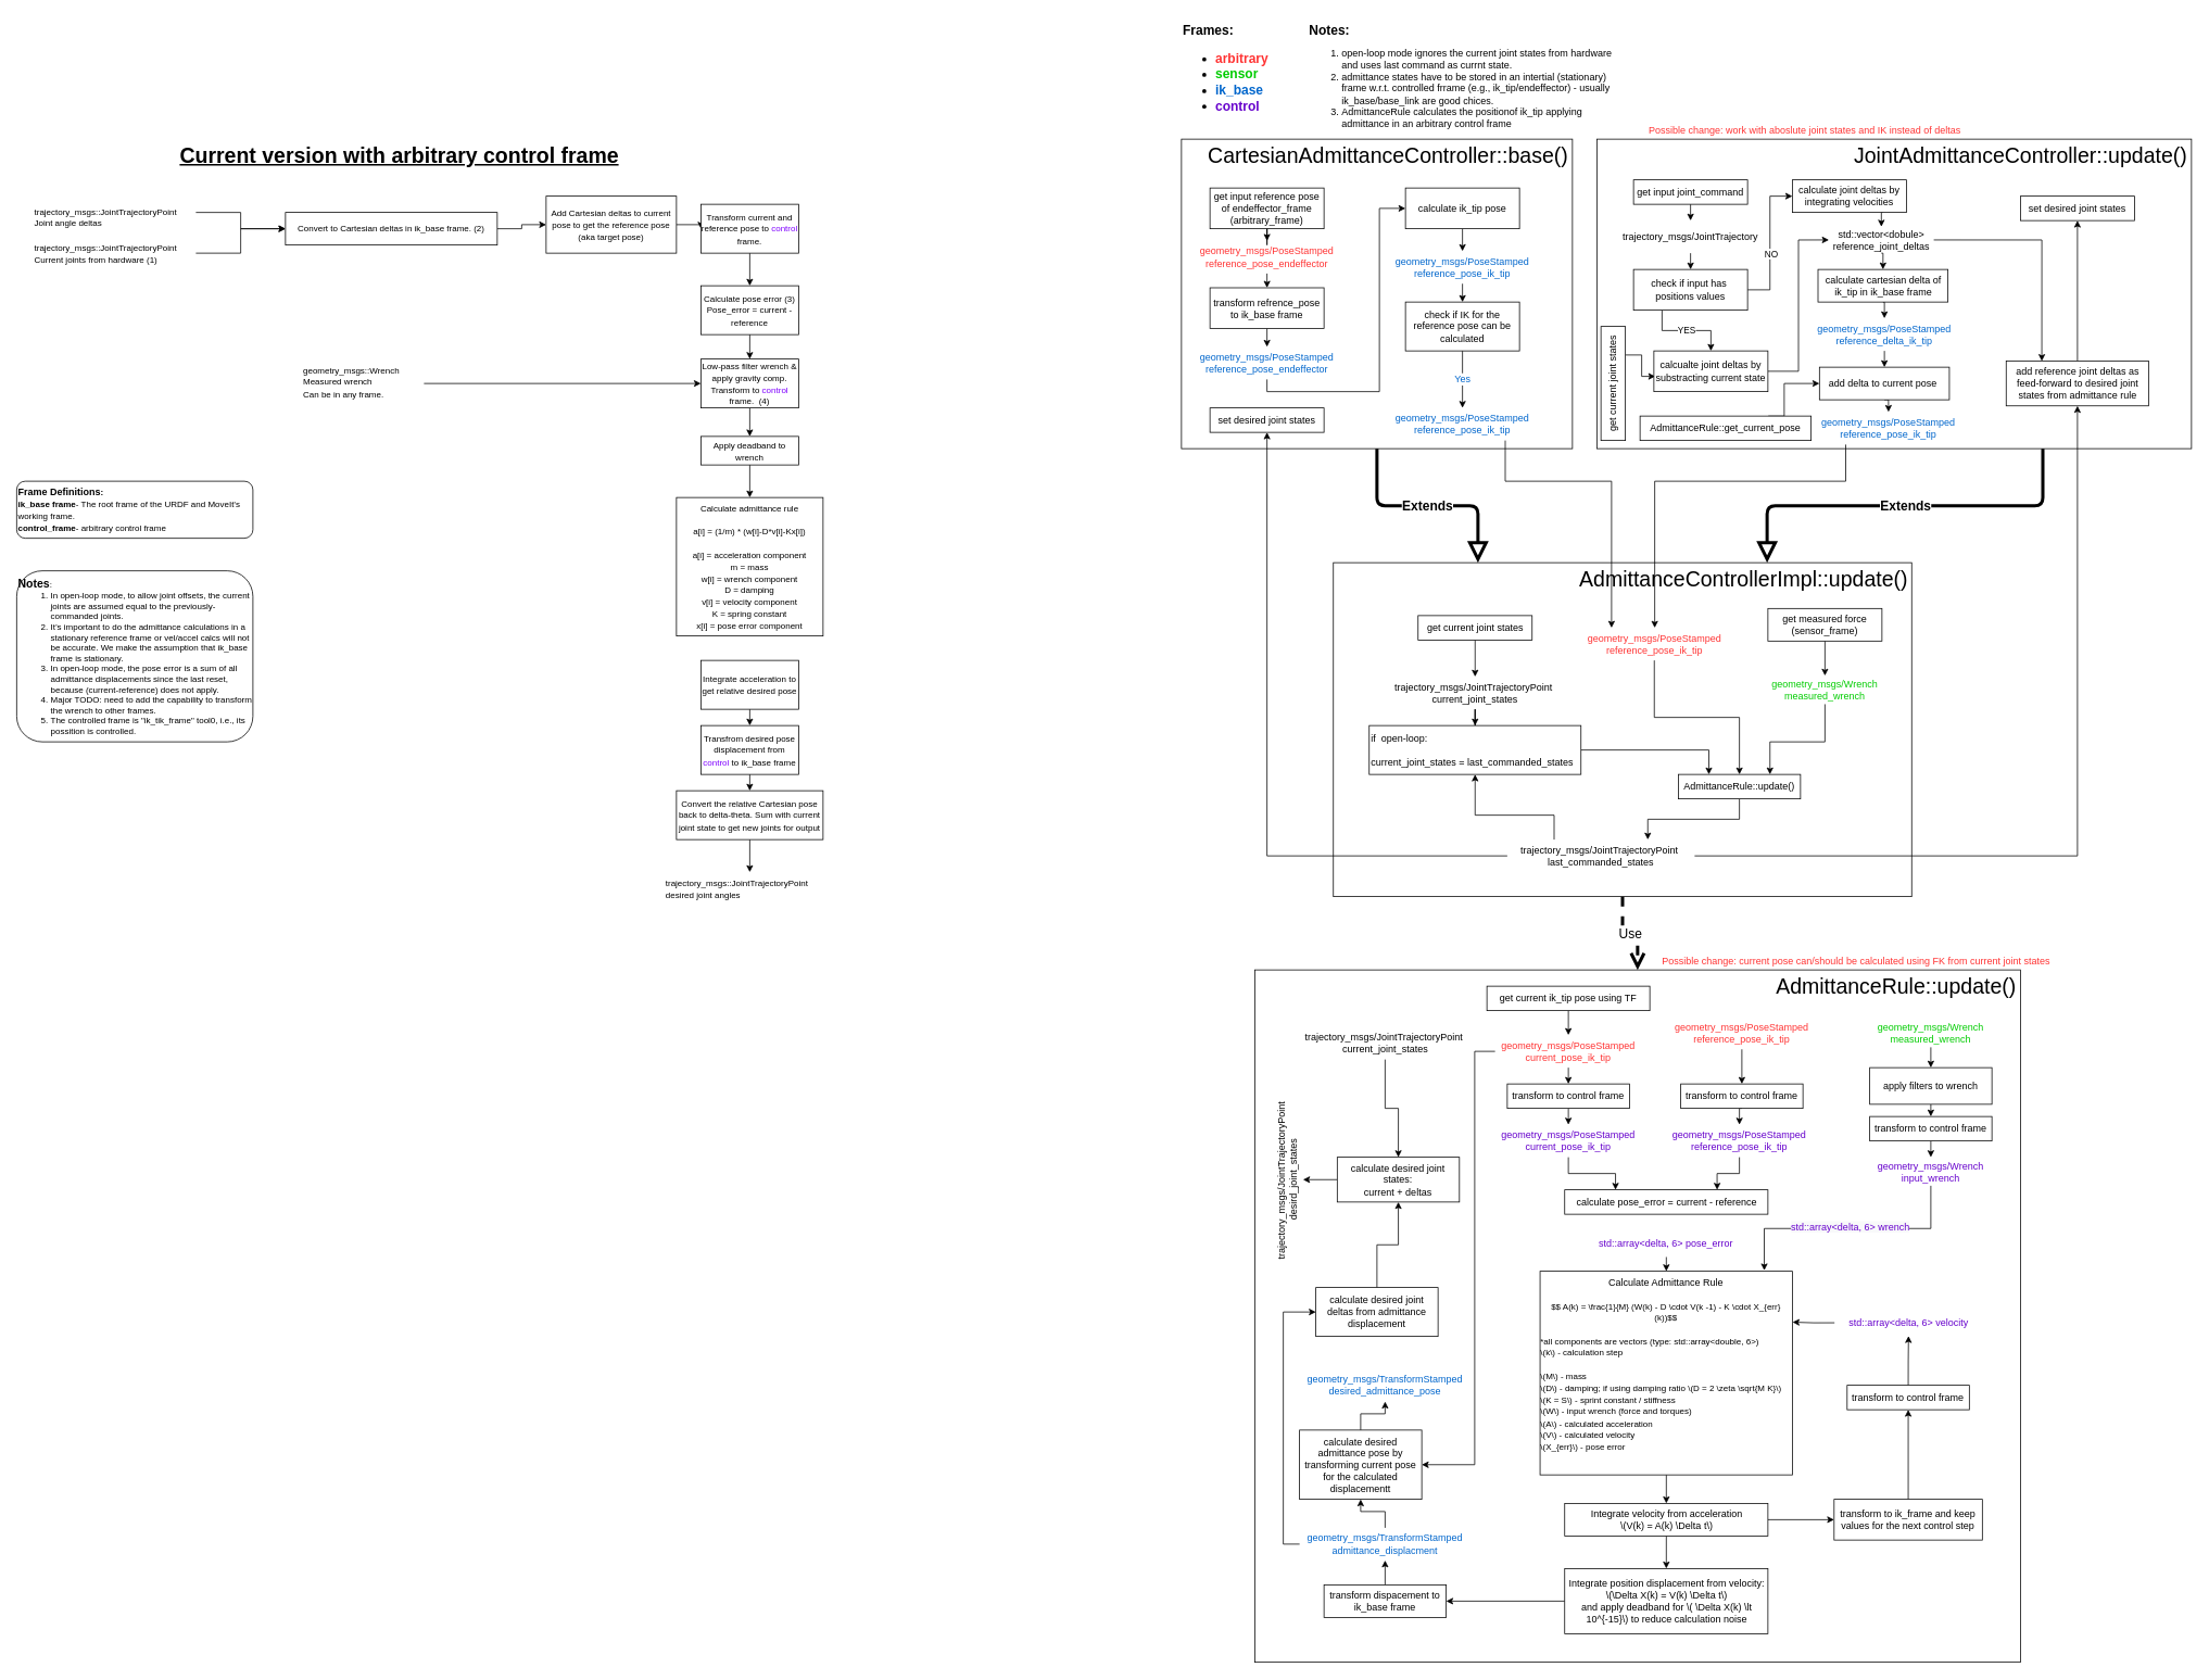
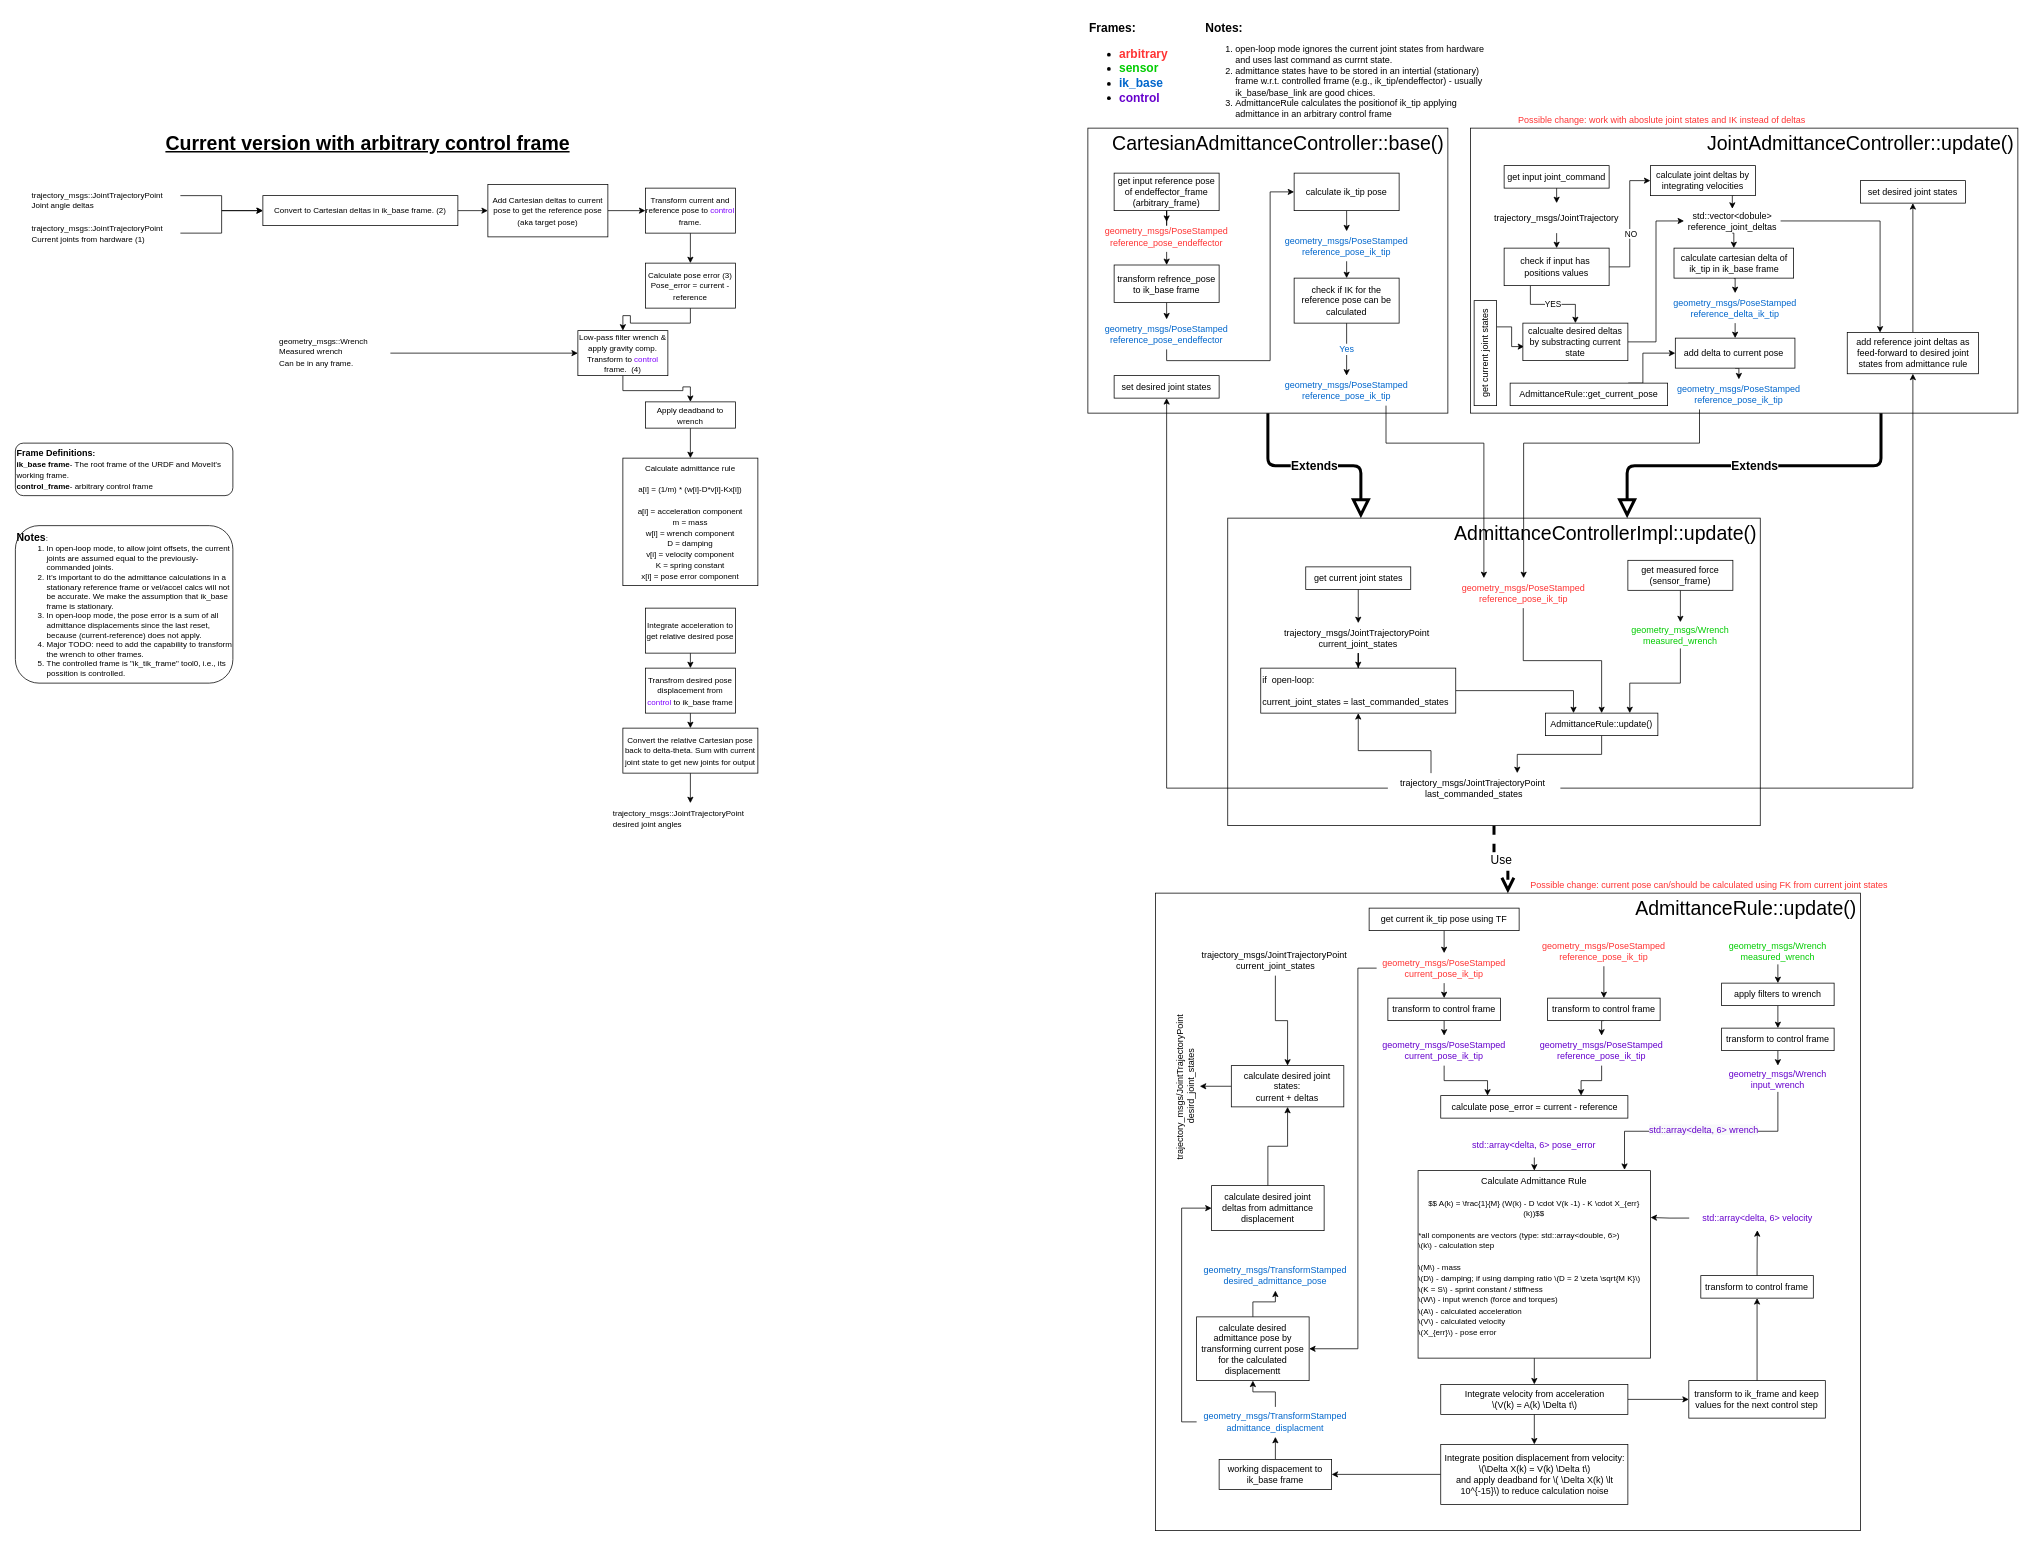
- <mxCell id="5" value="&lt;p dir=&quot;ltr&quot; style=&quot;line-height: 1.2 ; margin-top: 0pt ; margin-bottom: 0pt&quot; id=&quot;docs-internal-guid-888f46c4-7fff-aa3b-72ca-898f05f35177&quot;&gt;&lt;span style=&quot;font-size: 8pt ; font-family: &amp;#34;arial&amp;#34; ; background-color: transparent ; vertical-align: baseline&quot;&gt;Add Cartesian deltas to current pose to get the reference pose (aka target pose)&lt;/span&gt;&lt;/p&gt;" style="rounded=0;whiteSpace=wrap;html=1;" parent="1" vertex="1"><mxGeometry x="670" y="240" width="160" height="70" as="geometry" /></mxCell>
+ <mxCell id="5" value="&lt;p dir=&quot;ltr&quot; style=&quot;line-height: 1.2 ; margin-top: 0pt ; margin-bottom: 0pt&quot; id=&quot;docs-internal-guid-888f46c4-7fff-aa3b-72ca-898f05f35177&quot;&gt;&lt;span style=&quot;font-size: 8pt ; font-family: &amp;#34;arial&amp;#34; ; background-color: transparent ; vertical-align: baseline&quot;&gt;Add Cartesian deltas to current pose to get the reference pose (aka target pose)&lt;/span&gt;&lt;/p&gt;" style="rounded=0;whiteSpace=wrap;html=1;" parent="1" vertex="1"><mxGeometry x="650" y="245" width="160" height="70" as="geometry" /></mxCell>
- <mxCell id="85" value="calcualte joint deltas by substracting current state" style="rounded=0;whiteSpace=wrap;html=1;fontSize=12;align=center;" parent="1" vertex="1"><mxGeometry x="2030" y="430" width="140" height="50" as="geometry" /></mxCell>
+ <mxCell id="85" value="calcualte desired deltas by substracting current state" style="rounded=0;whiteSpace=wrap;html=1;fontSize=12;align=center;" parent="1" vertex="1"><mxGeometry x="2030" y="430" width="140" height="50" as="geometry" /></mxCell>
- <mxCell id="11" value="&lt;p dir=&quot;ltr&quot; style=&quot;line-height: 1.2 ; margin-top: 0pt ; margin-bottom: 0pt&quot; id=&quot;docs-internal-guid-383f9a6a-7fff-871d-f67a-6a93fb21a970&quot;&gt;&lt;span style=&quot;font-size: 8pt ; font-family: &amp;#34;arial&amp;#34; ; color: rgb(0 , 0 , 0) ; background-color: transparent ; font-weight: 400 ; font-style: normal ; font-variant: normal ; text-decoration: none ; vertical-align: baseline&quot;&gt;Low-pass filter wrench &amp;amp; apply gravity comp. Transform to &lt;/span&gt;&lt;span style=&quot;font-size: 8pt ; font-family: &amp;#34;arial&amp;#34; ; background-color: transparent ; font-weight: 400 ; font-style: normal ; font-variant: normal ; text-decoration: none ; vertical-align: baseline&quot;&gt;&lt;font color=&quot;#7f00ff&quot;&gt;control&lt;/font&gt;&lt;/span&gt;&lt;span style=&quot;font-size: 8pt ; font-family: &amp;#34;arial&amp;#34; ; color: rgb(0 , 0 , 0) ; background-color: transparent ; font-weight: 400 ; font-style: normal ; font-variant: normal ; text-decoration: none ; vertical-align: baseline&quot;&gt; frame.&amp;nbsp; (4)&lt;/span&gt;&lt;/p&gt;" style="rounded=0;whiteSpace=wrap;html=1;" parent="1" vertex="1"><mxGeometry x="860" y="440" width="120" height="60" as="geometry" /></mxCell>
+ <mxCell id="11" value="&lt;p dir=&quot;ltr&quot; style=&quot;line-height: 1.2 ; margin-top: 0pt ; margin-bottom: 0pt&quot; id=&quot;docs-internal-guid-383f9a6a-7fff-871d-f67a-6a93fb21a970&quot;&gt;&lt;span style=&quot;font-size: 8pt ; font-family: &amp;#34;arial&amp;#34; ; color: rgb(0 , 0 , 0) ; background-color: transparent ; font-weight: 400 ; font-style: normal ; font-variant: normal ; text-decoration: none ; vertical-align: baseline&quot;&gt;Low-pass filter wrench &amp;amp; apply gravity comp. Transform to &lt;/span&gt;&lt;span style=&quot;font-size: 8pt ; font-family: &amp;#34;arial&amp;#34; ; background-color: transparent ; font-weight: 400 ; font-style: normal ; font-variant: normal ; text-decoration: none ; vertical-align: baseline&quot;&gt;&lt;font color=&quot;#7f00ff&quot;&gt;control&lt;/font&gt;&lt;/span&gt;&lt;span style=&quot;font-size: 8pt ; font-family: &amp;#34;arial&amp;#34; ; color: rgb(0 , 0 , 0) ; background-color: transparent ; font-weight: 400 ; font-style: normal ; font-variant: normal ; text-decoration: none ; vertical-align: baseline&quot;&gt; frame.&amp;nbsp; (4)&lt;/span&gt;&lt;/p&gt;" style="rounded=0;whiteSpace=wrap;html=1;" parent="1" vertex="1"><mxGeometry x="770" y="440" width="120" height="60" as="geometry" /></mxCell>
- <mxCell id="121" value="apply filters to wrench" style="rounded=0;whiteSpace=wrap;html=1;fontSize=12;fontColor=#000000;align=center;" parent="1" vertex="1"><mxGeometry x="2295" y="1310" width="150" height="45" as="geometry" /></mxCell>
+ <mxCell id="121" value="apply filters to wrench" style="rounded=0;whiteSpace=wrap;html=1;fontSize=12;fontColor=#000000;align=center;" parent="1" vertex="1"><mxGeometry x="2295" y="1310" width="150" height="30" as="geometry" /></mxCell>
- <mxCell id="146" value="transform dispacement to ik_base frame" style="rounded=0;whiteSpace=wrap;html=1;fontSize=12;fontColor=#000000;align=center;" parent="1" vertex="1"><mxGeometry x="1625" y="1945" width="150" height="40" as="geometry" /></mxCell>
+ <mxCell id="146" value="working dispacement to ik_base frame" style="rounded=0;whiteSpace=wrap;html=1;fontSize=12;fontColor=#000000;align=center;" parent="1" vertex="1"><mxGeometry x="1625" y="1945" width="150" height="40" as="geometry" /></mxCell>
